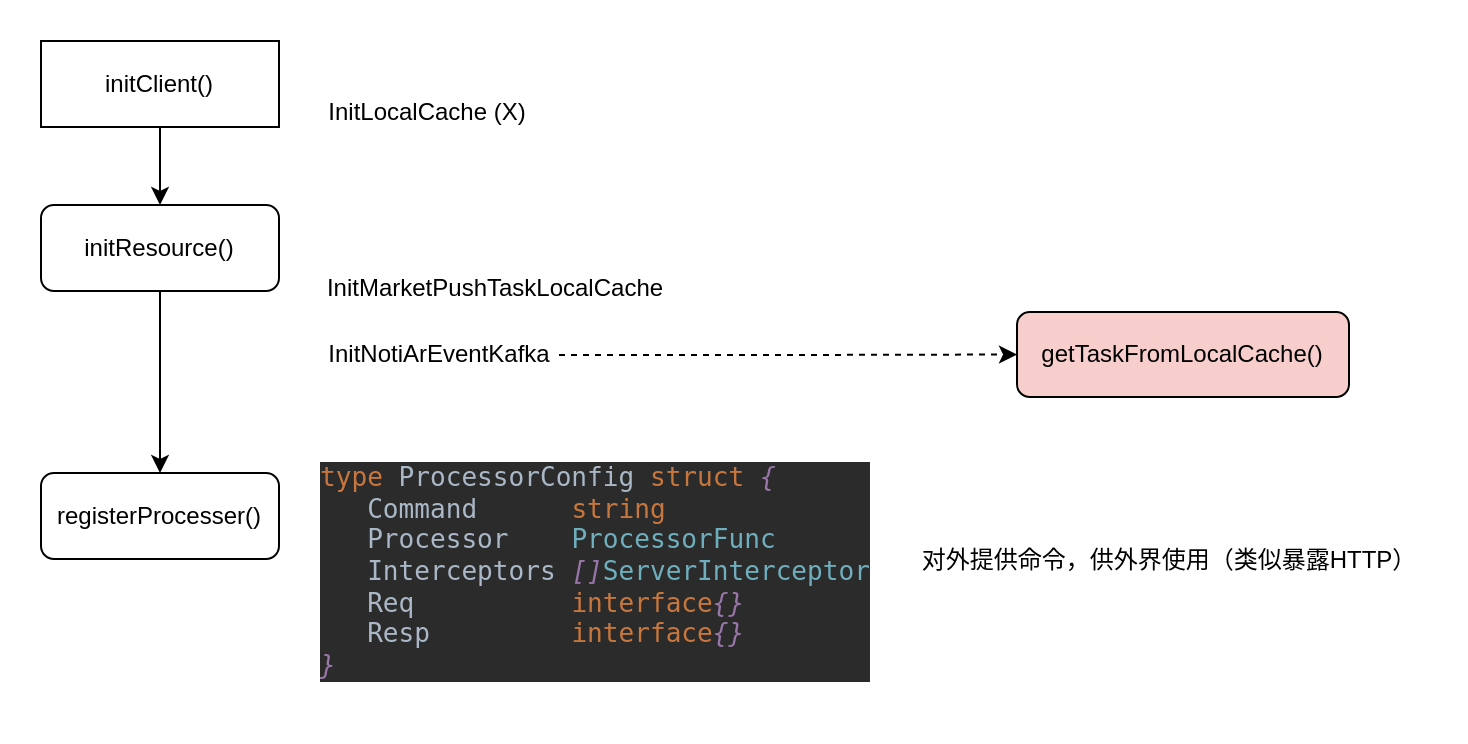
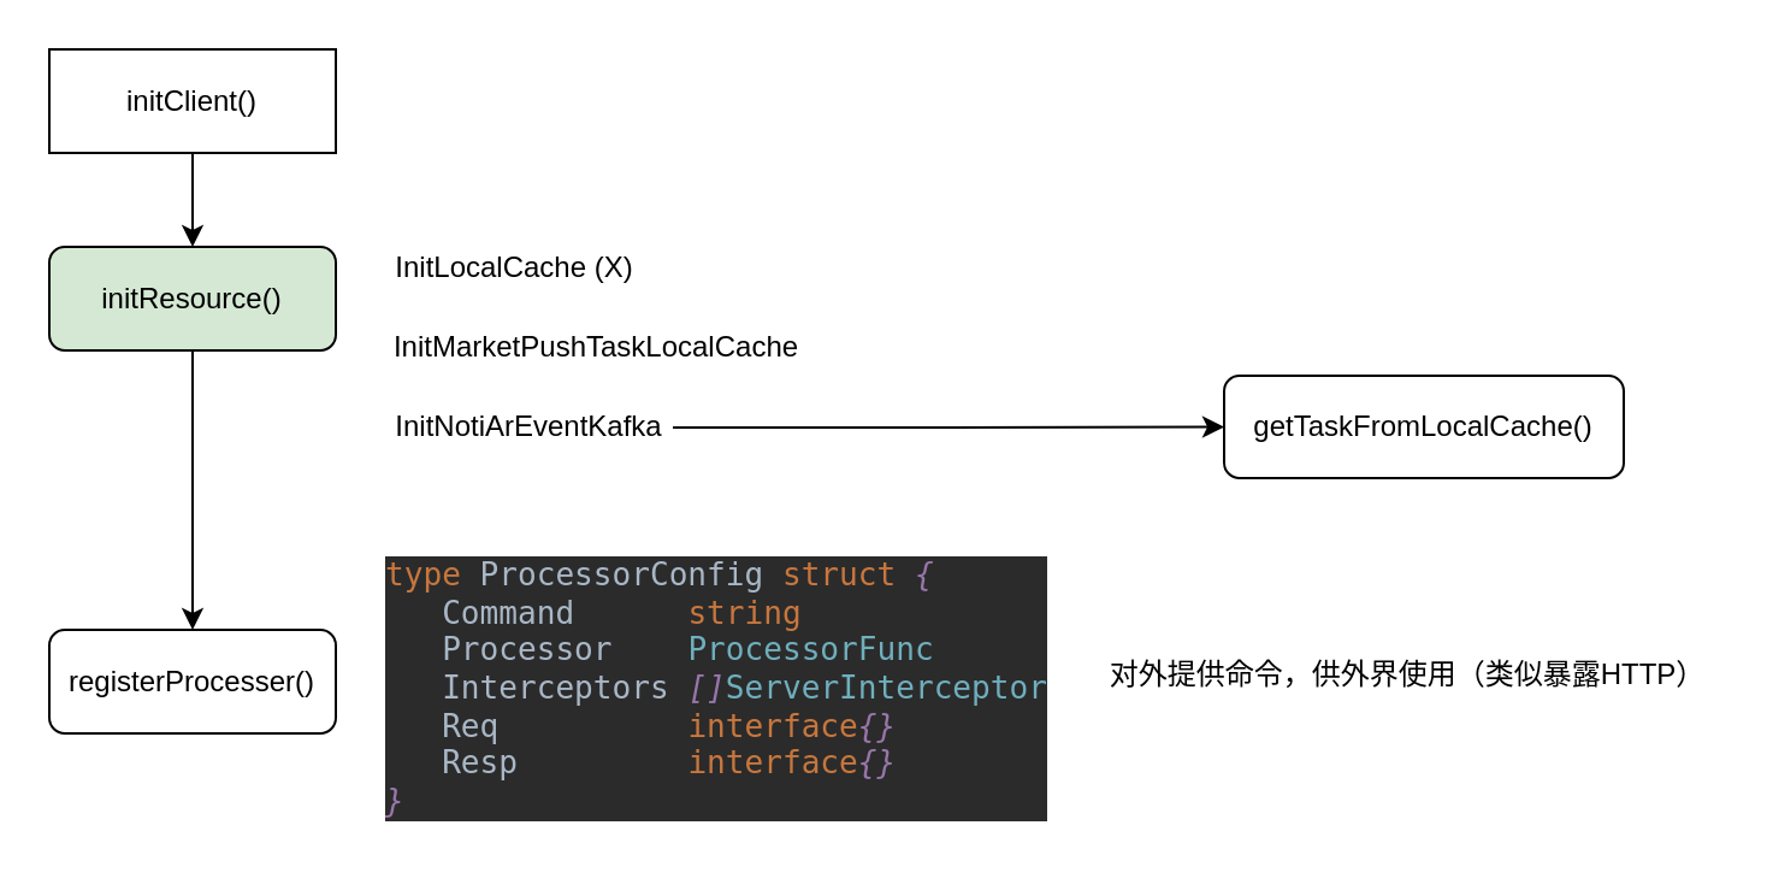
- <mxCell id="6" value="InitLocalCache (X)" style="text;html=1;align=center;verticalAlign=middle;resizable=0;points=[];autosize=1;strokeColor=none;fillColor=none;" vertex="1" parent="1"><mxGeometry x="158" y="47" width="109" height="18" as="geometry" /></mxCell>
+ <mxCell id="6" value="InitLocalCache (X)" style="text;html=1;align=center;verticalAlign=middle;resizable=0;points=[];autosize=1;strokeColor=none;fillColor=none;" vertex="1" parent="1"><mxGeometry x="158" y="102" width="109" height="18" as="geometry" /></mxCell>
- <mxCell id="5" value="initResource()" style="rounded=1;whiteSpace=wrap;html=1;" vertex="1" parent="1"><mxGeometry x="20" y="102" width="119" height="43" as="geometry" /></mxCell>
+ <mxCell id="5" value="initResource()" style="rounded=1;whiteSpace=wrap;html=1;fillColor=#d5e8d4;" vertex="1" parent="1"><mxGeometry x="20" y="102" width="119" height="43" as="geometry" /></mxCell>
- <mxCell id="8" style="edgeStyle=orthogonalEdgeStyle;rounded=0;orthogonalLoop=1;jettySize=auto;html=1;entryX=0;entryY=0.5;entryDx=0;entryDy=0;dashed=1;" edge="1" parent="1" source="9" target="13"><mxGeometry relative="1" as="geometry"><mxPoint x="507.345" y="177" as="targetPoint" /></mxGeometry></mxCell>
+ <mxCell id="8" style="edgeStyle=orthogonalEdgeStyle;rounded=0;orthogonalLoop=1;jettySize=auto;html=1;entryX=0;entryY=0.5;entryDx=0;entryDy=0;" edge="1" parent="1" source="9" target="13"><mxGeometry relative="1" as="geometry"><mxPoint x="507.345" y="177" as="targetPoint" /></mxGeometry></mxCell>
- <mxCell id="13" value="getTaskFromLocalCache()" style="rounded=1;whiteSpace=wrap;html=1;fillColor=#f8cecc;" vertex="1" parent="1"><mxGeometry x="508" y="155.5" width="166" height="42.5" as="geometry" /></mxCell>
+ <mxCell id="13" value="getTaskFromLocalCache()" style="rounded=1;whiteSpace=wrap;html=1;" vertex="1" parent="1"><mxGeometry x="508" y="155.5" width="166" height="42.5" as="geometry" /></mxCell>
- <mxCell id="11" value="registerProcesser()" style="rounded=1;whiteSpace=wrap;html=1;" vertex="1" parent="1"><mxGeometry x="20" y="236" width="119" height="43" as="geometry" /></mxCell>
+ <mxCell id="11" value="registerProcesser()" style="rounded=1;whiteSpace=wrap;html=1;" vertex="1" parent="1"><mxGeometry x="20" y="261" width="119" height="43" as="geometry" /></mxCell>
